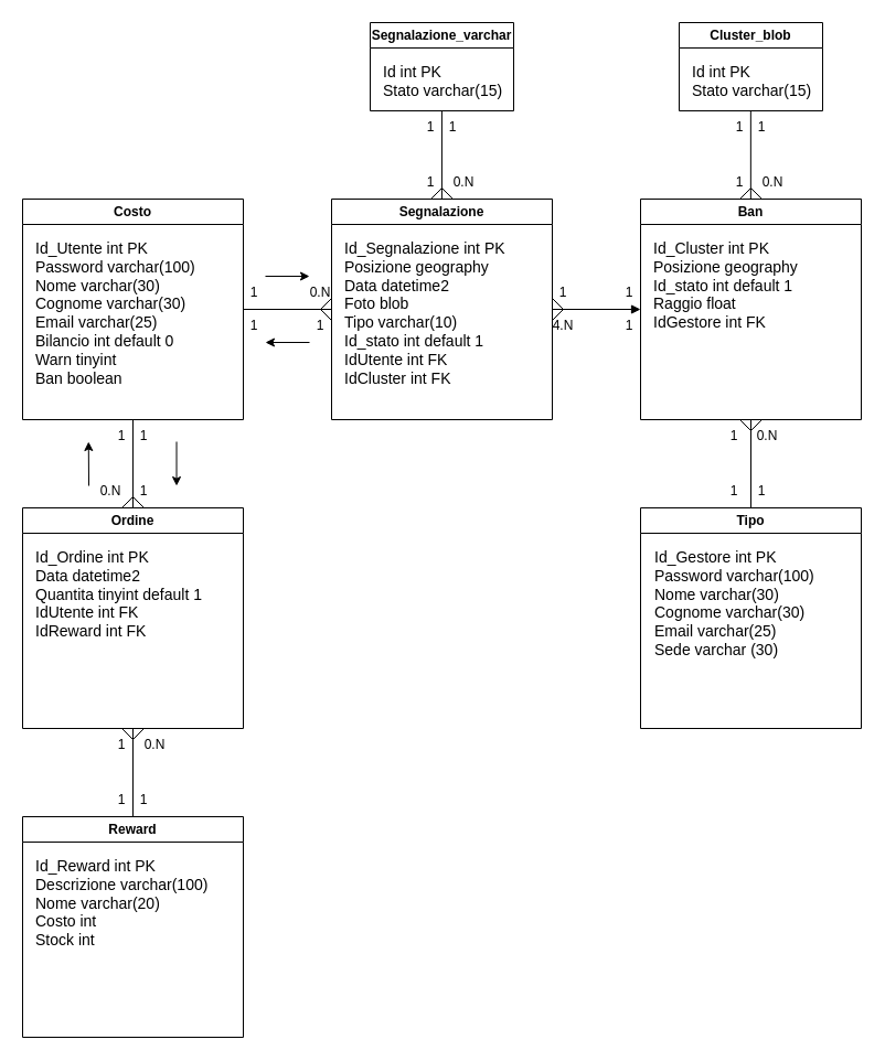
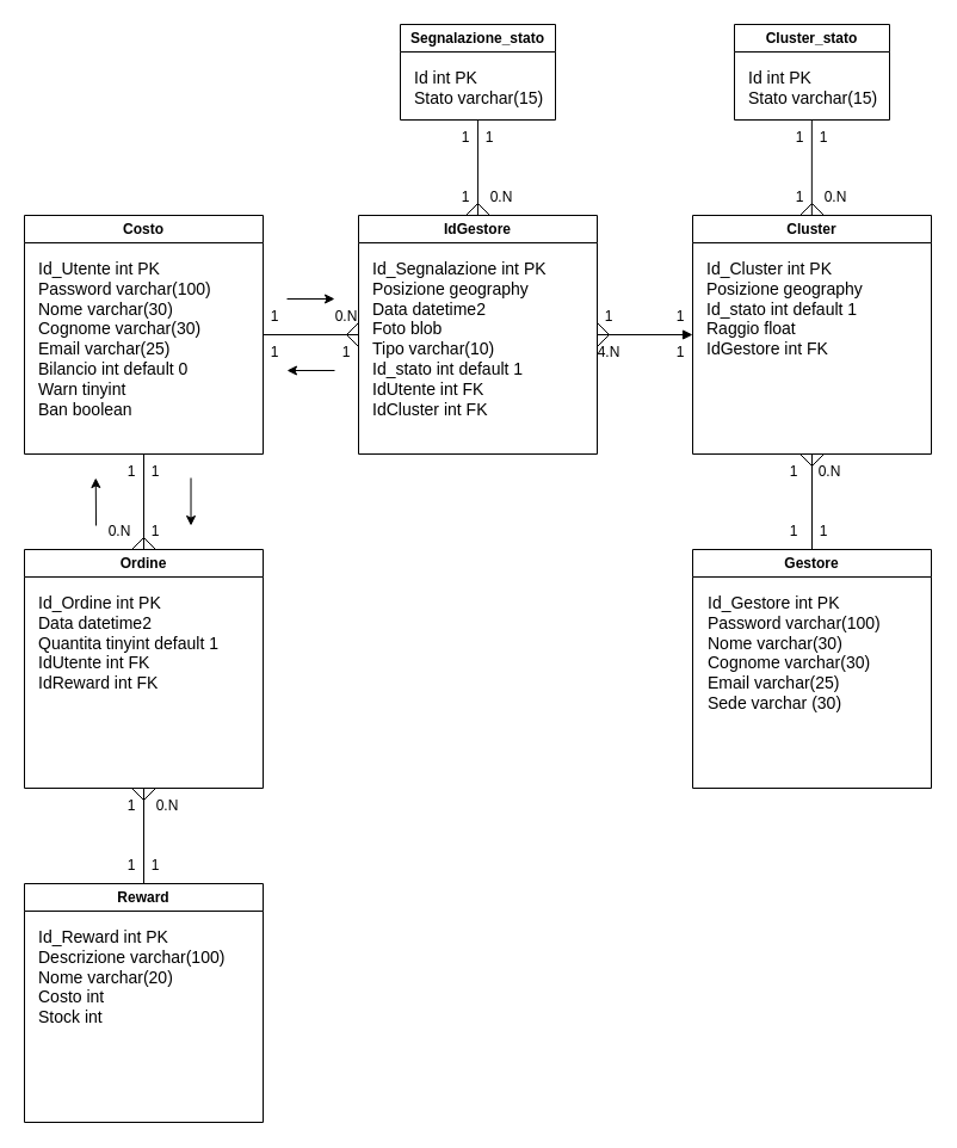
- <mxCell id="54" value="Segnalazione_varchar" style="swimlane;whiteSpace=wrap;html=1;" vertex="1" parent="1"><mxGeometry x="335" y="20" width="130" height="80" as="geometry" /></mxCell>
+ <mxCell id="54" value="Segnalazione_stato" style="swimlane;whiteSpace=wrap;html=1;" vertex="1" parent="1"><mxGeometry x="335" y="20" width="130" height="80" as="geometry" /></mxCell>
- <mxCell id="61" value="Cluster_blob" style="swimlane;whiteSpace=wrap;html=1;" vertex="1" parent="1"><mxGeometry x="615" y="20" width="130" height="80" as="geometry" /></mxCell>
+ <mxCell id="61" value="Cluster_stato" style="swimlane;whiteSpace=wrap;html=1;" vertex="1" parent="1"><mxGeometry x="615" y="20" width="130" height="80" as="geometry" /></mxCell>
- <mxCell id="4" value="Segnalazione" style="swimlane;whiteSpace=wrap;html=1;" parent="1" vertex="1"><mxGeometry x="300" y="180" width="200" height="200" as="geometry" /></mxCell>
+ <mxCell id="4" value="IdGestore" style="swimlane;whiteSpace=wrap;html=1;" parent="1" vertex="1"><mxGeometry x="300" y="180" width="200" height="200" as="geometry" /></mxCell>
- <mxCell id="6" value="Ban" style="swimlane;whiteSpace=wrap;html=1;" parent="1" vertex="1"><mxGeometry x="580" y="180" width="200" height="200" as="geometry" /></mxCell>
+ <mxCell id="6" value="Cluster" style="swimlane;whiteSpace=wrap;html=1;" parent="1" vertex="1"><mxGeometry x="580" y="180" width="200" height="200" as="geometry" /></mxCell>
- <mxCell id="15" value="Tipo" style="swimlane;whiteSpace=wrap;html=1;" parent="1" vertex="1"><mxGeometry x="580" y="460" width="200" height="200" as="geometry" /></mxCell>
+ <mxCell id="15" value="Gestore" style="swimlane;whiteSpace=wrap;html=1;" parent="1" vertex="1"><mxGeometry x="580" y="460" width="200" height="200" as="geometry" /></mxCell>
